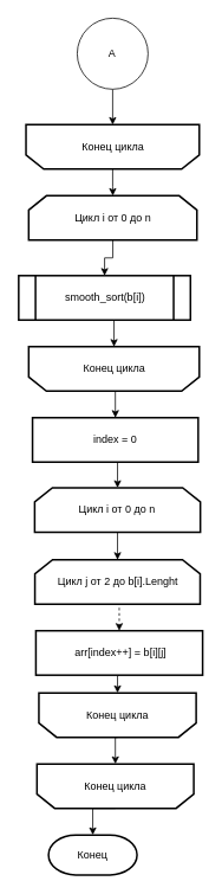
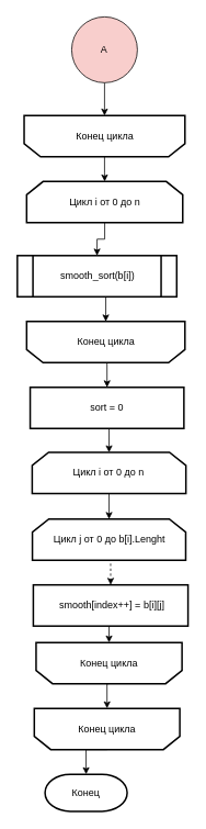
- <mxCell id="24" value="A" style="ellipse;whiteSpace=wrap;html=1;aspect=fixed;" parent="1" vertex="1"><mxGeometry x="86.38" y="20" width="80" height="80" as="geometry" /></mxCell>
+ <mxCell id="24" value="A" style="ellipse;whiteSpace=wrap;html=1;aspect=fixed;fillColor=#f8cecc;" parent="1" vertex="1"><mxGeometry x="86.38" y="20" width="80" height="80" as="geometry" /></mxCell>
- <mxCell id="18" value="index = 0" style="rounded=0;whiteSpace=wrap;html=1;absoluteArcSize=1;arcSize=14;strokeWidth=2;" parent="1" vertex="1"><mxGeometry x="35.88" y="470" width="187.12" height="50" as="geometry" /></mxCell>
+ <mxCell id="18" value="sort = 0" style="rounded=0;whiteSpace=wrap;html=1;absoluteArcSize=1;arcSize=14;strokeWidth=2;" parent="1" vertex="1"><mxGeometry x="35.88" y="470" width="187.12" height="50" as="geometry" /></mxCell>
- <mxCell id="20" value="Цикл j от 2 до&amp;nbsp;b[i].Lenght" style="shape=loopLimit;whiteSpace=wrap;html=1;strokeWidth=2;direction=east;" parent="1" vertex="1"><mxGeometry x="38.57" y="630" width="186.62" height="50" as="geometry" /></mxCell>
+ <mxCell id="20" value="Цикл j от 0 до&amp;nbsp;b[i].Lenght" style="shape=loopLimit;whiteSpace=wrap;html=1;strokeWidth=2;direction=east;" parent="1" vertex="1"><mxGeometry x="38.57" y="630" width="186.62" height="50" as="geometry" /></mxCell>
- <mxCell id="22" value="&amp;nbsp;arr[index++] = b[i][j]" style="rounded=0;whiteSpace=wrap;html=1;absoluteArcSize=1;arcSize=14;strokeWidth=2;" parent="1" vertex="1"><mxGeometry x="39.69" y="710" width="188.31" height="50" as="geometry" /></mxCell>
+ <mxCell id="22" value="&amp;nbsp;smooth[index++] = b[i][j]" style="rounded=0;whiteSpace=wrap;html=1;absoluteArcSize=1;arcSize=14;strokeWidth=2;" parent="1" vertex="1"><mxGeometry x="39.69" y="710" width="188.31" height="50" as="geometry" /></mxCell>
